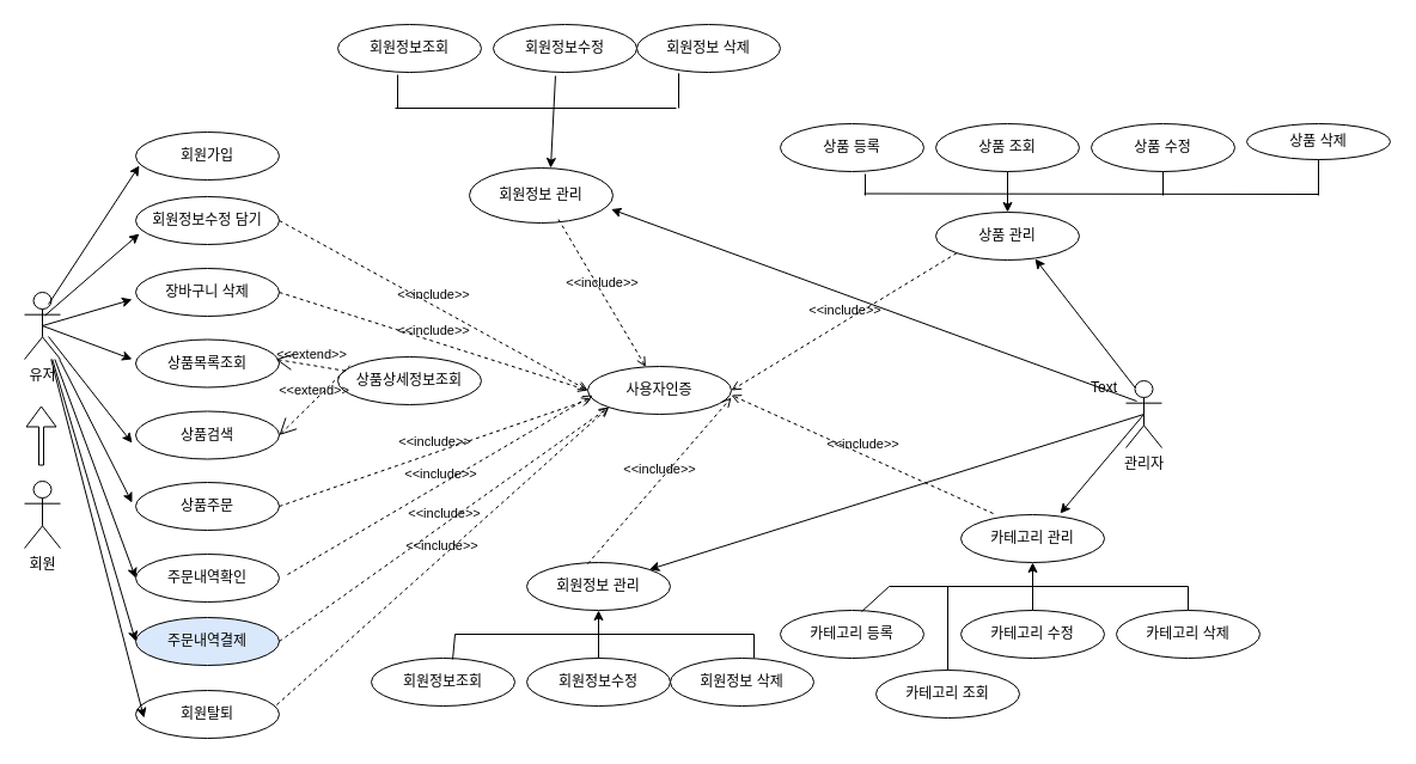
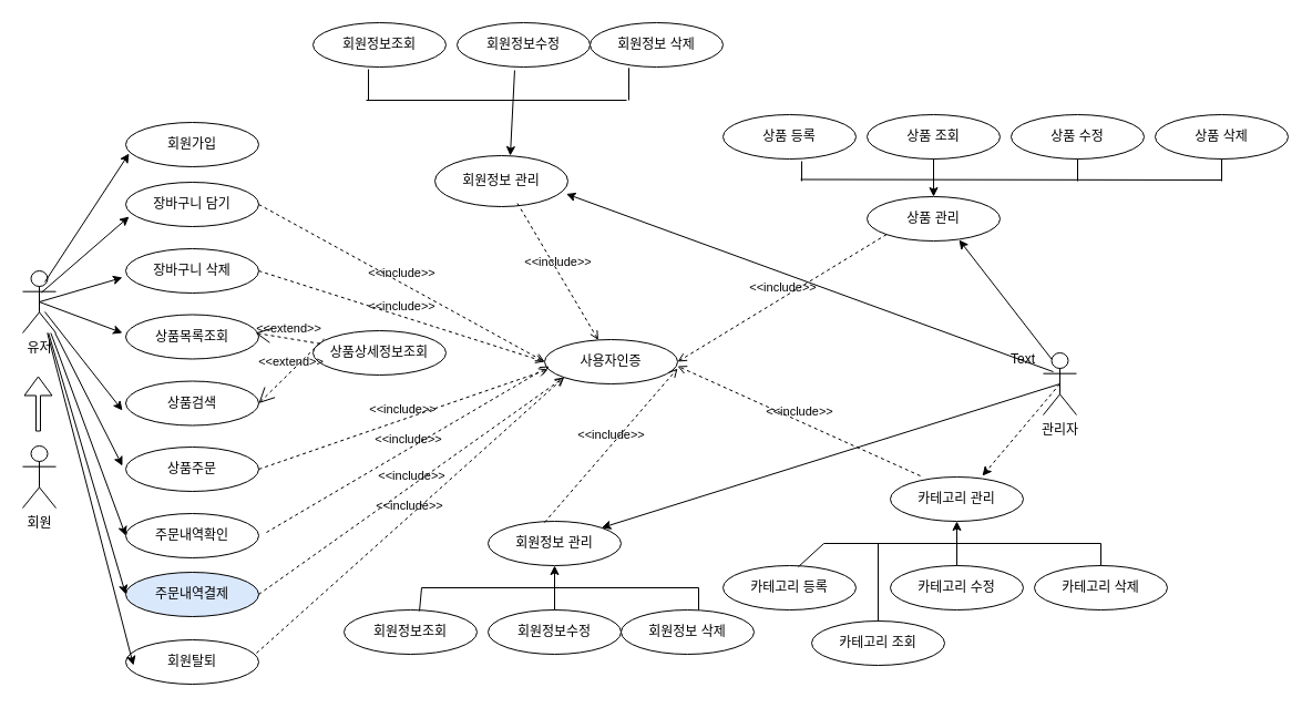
- <mxCell id="39" value="상품 삭제" style="ellipse;whiteSpace=wrap;html=1;" vertex="1" parent="1"><mxGeometry x="1042" y="103" width="120" height="30" as="geometry" /></mxCell>
+ <mxCell id="39" value="상품 삭제" style="ellipse;whiteSpace=wrap;html=1;" vertex="1" parent="1"><mxGeometry x="1042" y="103" width="120" height="40" as="geometry" /></mxCell>
- <mxCell id="5" value="회원정보수정 담기" style="ellipse;whiteSpace=wrap;html=1;" vertex="1" parent="1"><mxGeometry x="113" y="164" width="120" height="40" as="geometry" /></mxCell>
+ <mxCell id="5" value="장바구니 담기" style="ellipse;whiteSpace=wrap;html=1;" vertex="1" parent="1"><mxGeometry x="113" y="164" width="120" height="40" as="geometry" /></mxCell>
- <mxCell id="43" value="" style="endArrow=classic;html=1;entryX=0.692;entryY=-0.025;entryDx=0;entryDy=0;exitX=0.5;exitY=0.5;exitDx=0;exitDy=0;exitPerimeter=0;entryPerimeter=0;" edge="1" parent="1" source="9" target="31"><mxGeometry width="50" height="50" relative="1" as="geometry"><mxPoint x="951" y="360" as="sourcePoint" /><mxPoint x="560" y="486" as="targetPoint" /></mxGeometry></mxCell>
+ <mxCell id="43" value="" style="endArrow=classic;html=1;entryX=0.692;entryY=-0.025;entryDx=0;entryDy=0;exitX=0.5;exitY=0.5;exitDx=0;exitDy=0;exitPerimeter=0;entryPerimeter=0;dashed=1;" edge="1" parent="1" source="9" target="31"><mxGeometry width="50" height="50" relative="1" as="geometry"><mxPoint x="951" y="360" as="sourcePoint" /><mxPoint x="560" y="486" as="targetPoint" /></mxGeometry></mxCell>
